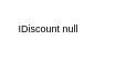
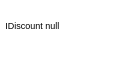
- <mxCell id="2" value="IDiscount null" style="text;whiteSpace=wrap;html=1;" vertex="1" parent="1"><mxGeometry x="20" y="20" width="110" height="40" as="geometry" /></mxCell>
+ <mxCell id="2" value="IDiscount null" style="text;whiteSpace=wrap;html=1;" vertex="1" parent="1"><mxGeometry x="5" y="20" width="110" height="40" as="geometry" /></mxCell>
